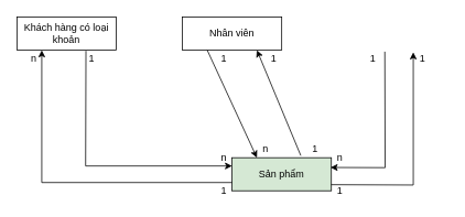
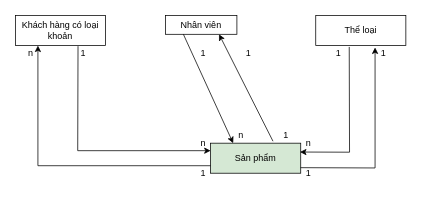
- <mxCell id="3" value="Nhân viên" style="rounded=0;whiteSpace=wrap;html=1;" vertex="1" parent="1"><mxGeometry x="220" y="20" width="120" height="40" as="geometry" /></mxCell>
+ <mxCell id="3" value="Nhân viên" style="rounded=0;whiteSpace=wrap;html=1;" vertex="1" parent="1"><mxGeometry x="220" y="20" width="95" height="25" as="geometry" /></mxCell>
+ <mxCell id="4" value="Thể loại" style="rounded=0;whiteSpace=wrap;html=1;" vertex="1" parent="1"><mxGeometry x="420" y="20" width="120" height="40" as="geometry" /></mxCell>
